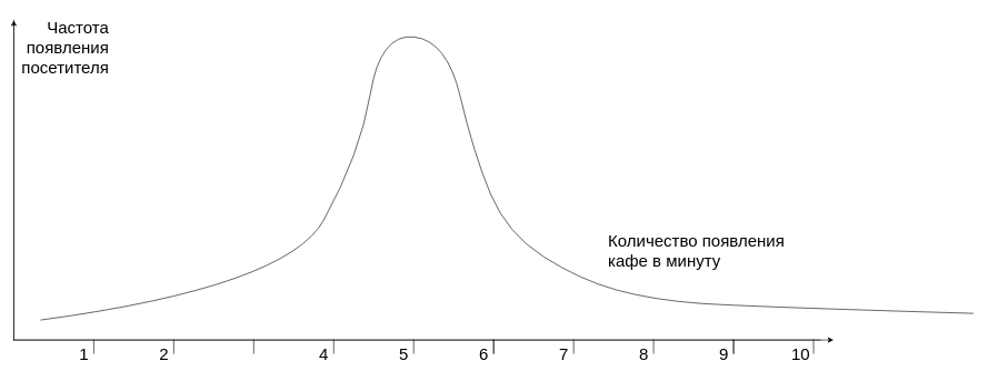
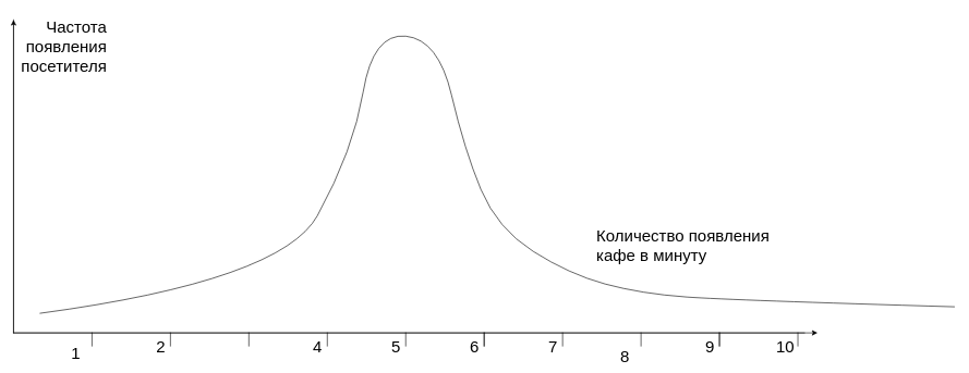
- <mxCell id="8" value="1" style="text;html=1;align=center;verticalAlign=middle;resizable=0;points=[];autosize=1;fontSize=25;" parent="1" vertex="1"><mxGeometry x="110" y="510" width="30" height="40" as="geometry" /></mxCell>
+ <mxCell id="8" value="1" style="text;html=1;align=center;verticalAlign=middle;resizable=0;points=[];autosize=1;fontSize=25;" parent="1" vertex="1"><mxGeometry x="100" y="520" width="30" height="40" as="geometry" /></mxCell>
- <mxCell id="17" value="8" style="text;html=1;align=center;verticalAlign=middle;resizable=0;points=[];autosize=1;fontSize=25;" parent="1" vertex="1"><mxGeometry x="950" y="510" width="30" height="40" as="geometry" /></mxCell>
+ <mxCell id="17" value="8" style="text;html=1;align=center;verticalAlign=middle;resizable=0;points=[];autosize=1;fontSize=25;" parent="1" vertex="1"><mxGeometry x="940" y="525" width="30" height="40" as="geometry" /></mxCell>
